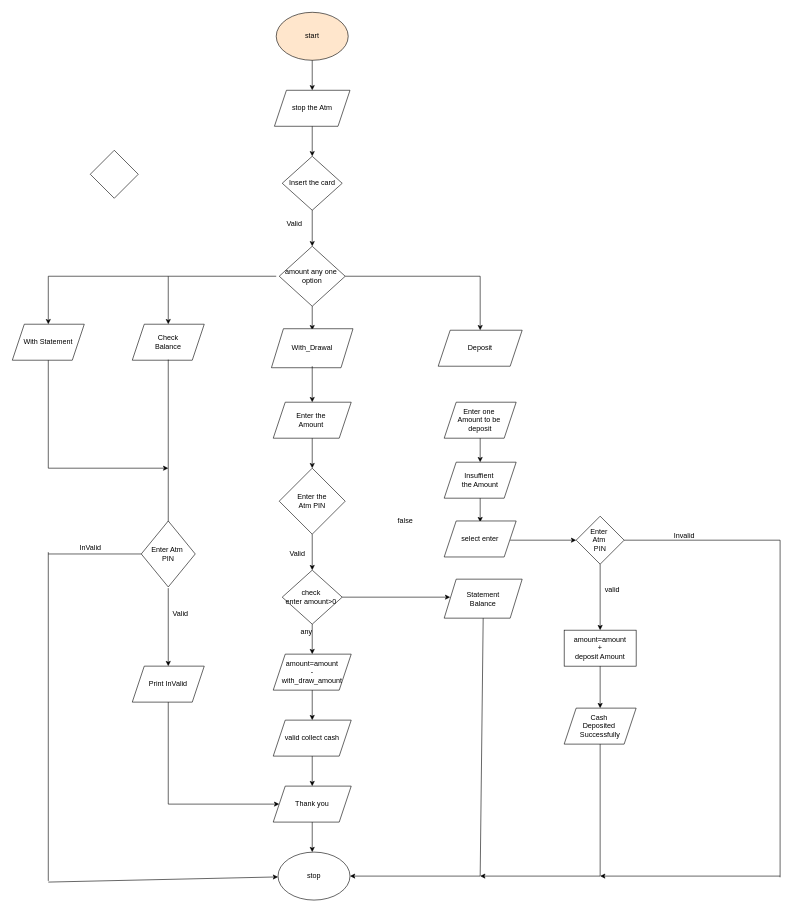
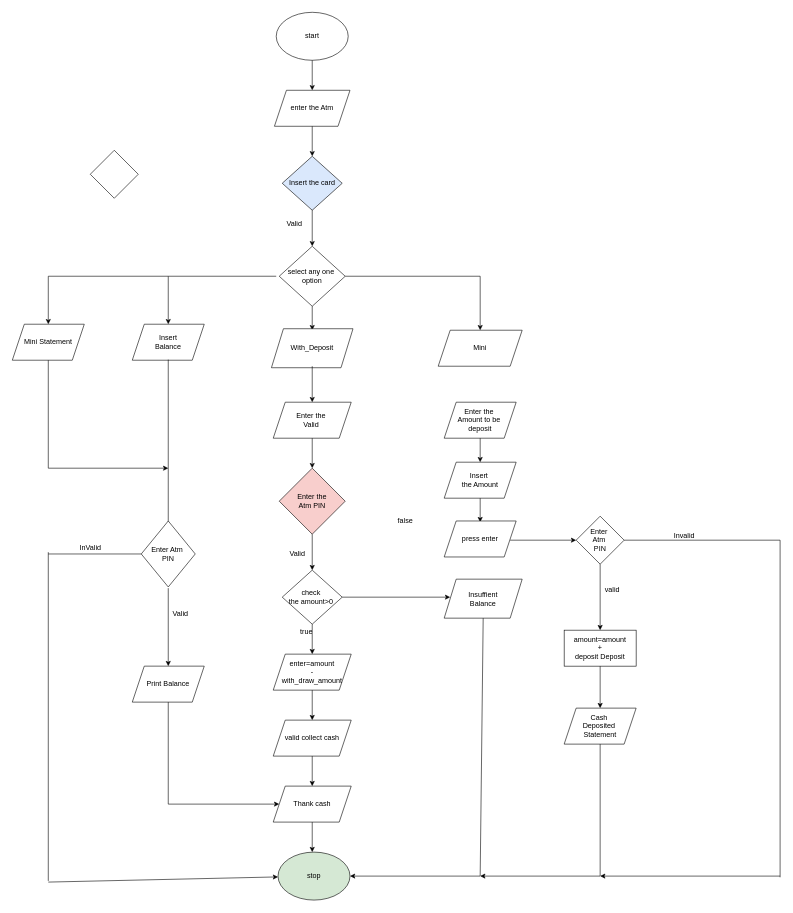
- <mxCell id="2" value="start" style="ellipse;whiteSpace=wrap;html=1;fillColor=#ffe6cc;" vertex="1" parent="1"><mxGeometry x="460" width="120" height="80" as="geometry" y="20" /></mxCell>
+ <mxCell id="2" value="start" style="ellipse;whiteSpace=wrap;html=1;" vertex="1" parent="1"><mxGeometry x="460" width="120" height="80" as="geometry" y="20" /></mxCell>
- <mxCell id="4" value="stop the Atm" style="shape=parallelogram;perimeter=parallelogramPerimeter;whiteSpace=wrap;html=1;fixedSize=1;" vertex="1" parent="1"><mxGeometry x="457" y="150" width="126" height="60" as="geometry" /></mxCell>
+ <mxCell id="4" value="enter the Atm" style="shape=parallelogram;perimeter=parallelogramPerimeter;whiteSpace=wrap;html=1;fixedSize=1;" vertex="1" parent="1"><mxGeometry x="457" y="150" width="126" height="60" as="geometry" /></mxCell>
- <mxCell id="7" value="Insert the card" style="rhombus;whiteSpace=wrap;html=1;" vertex="1" parent="1"><mxGeometry x="470" y="260" width="100" height="90" as="geometry" /></mxCell>
+ <mxCell id="7" value="Insert the card" style="rhombus;whiteSpace=wrap;html=1;fillColor=#dae8fc;" vertex="1" parent="1"><mxGeometry x="470" y="260" width="100" height="90" as="geometry" /></mxCell>
- <mxCell id="10" value="amount any one&amp;nbsp;&lt;br&gt;option" style="rhombus;whiteSpace=wrap;html=1;" vertex="1" parent="1"><mxGeometry x="465" y="410" width="110" height="100" as="geometry" /></mxCell>
+ <mxCell id="10" value="select any one&amp;nbsp;&lt;br&gt;option" style="rhombus;whiteSpace=wrap;html=1;" vertex="1" parent="1"><mxGeometry x="465" y="410" width="110" height="100" as="geometry" /></mxCell>
- <mxCell id="54" value="With Statement" style="shape=parallelogram;perimeter=parallelogramPerimeter;whiteSpace=wrap;html=1;fixedSize=1;" vertex="1" parent="1"><mxGeometry x="20" y="540" width="120" height="60" as="geometry" /></mxCell>
+ <mxCell id="54" value="Mini Statement" style="shape=parallelogram;perimeter=parallelogramPerimeter;whiteSpace=wrap;html=1;fixedSize=1;" vertex="1" parent="1"><mxGeometry x="20" y="540" width="120" height="60" as="geometry" /></mxCell>
- <mxCell id="13" value="Check&lt;br&gt;Balance" style="shape=parallelogram;perimeter=parallelogramPerimeter;whiteSpace=wrap;html=1;fixedSize=1;" vertex="1" parent="1"><mxGeometry x="220" y="540" width="120" height="60" as="geometry" /></mxCell>
+ <mxCell id="13" value="Insert&lt;br&gt;Balance" style="shape=parallelogram;perimeter=parallelogramPerimeter;whiteSpace=wrap;html=1;fixedSize=1;" vertex="1" parent="1"><mxGeometry x="220" y="540" width="120" height="60" as="geometry" /></mxCell>
- <mxCell id="16" value="With_Drawal" style="shape=parallelogram;perimeter=parallelogramPerimeter;whiteSpace=wrap;html=1;fixedSize=1;" vertex="1" parent="1"><mxGeometry x="452" y="547.5" width="136" height="65" as="geometry" /></mxCell>
+ <mxCell id="16" value="With_Deposit" style="shape=parallelogram;perimeter=parallelogramPerimeter;whiteSpace=wrap;html=1;fixedSize=1;" vertex="1" parent="1"><mxGeometry x="452" y="547.5" width="136" height="65" as="geometry" /></mxCell>
- <mxCell id="19" value="Deposit" style="shape=parallelogram;perimeter=parallelogramPerimeter;whiteSpace=wrap;html=1;fixedSize=1;" vertex="1" parent="1"><mxGeometry x="730" y="550" width="140" height="60" as="geometry" /></mxCell>
+ <mxCell id="19" value="Mini" style="shape=parallelogram;perimeter=parallelogramPerimeter;whiteSpace=wrap;html=1;fixedSize=1;" vertex="1" parent="1"><mxGeometry x="730" y="550" width="140" height="60" as="geometry" /></mxCell>
- <mxCell id="21" value="Enter the&amp;nbsp;&lt;br&gt;Amount&amp;nbsp;" style="shape=parallelogram;perimeter=parallelogramPerimeter;whiteSpace=wrap;html=1;fixedSize=1;" vertex="1" parent="1"><mxGeometry x="455" y="670" width="130" height="60" as="geometry" /></mxCell>
+ <mxCell id="21" value="Enter the&amp;nbsp;&lt;br&gt;Valid&amp;nbsp;" style="shape=parallelogram;perimeter=parallelogramPerimeter;whiteSpace=wrap;html=1;fixedSize=1;" vertex="1" parent="1"><mxGeometry x="455" y="670" width="130" height="60" as="geometry" /></mxCell>
- <mxCell id="58" value="Enter one&amp;nbsp;&lt;br&gt;Amount to be&amp;nbsp;&lt;br&gt;deposit" style="shape=parallelogram;perimeter=parallelogramPerimeter;whiteSpace=wrap;html=1;fixedSize=1;" vertex="1" parent="1"><mxGeometry x="740" y="670" width="120" height="60" as="geometry" /></mxCell>
+ <mxCell id="58" value="Enter the&amp;nbsp;&lt;br&gt;Amount to be&amp;nbsp;&lt;br&gt;deposit" style="shape=parallelogram;perimeter=parallelogramPerimeter;whiteSpace=wrap;html=1;fixedSize=1;" vertex="1" parent="1"><mxGeometry x="740" y="670" width="120" height="60" as="geometry" /></mxCell>
- <mxCell id="60" value="Insuffient&amp;nbsp;&lt;br&gt;the Amount" style="shape=parallelogram;perimeter=parallelogramPerimeter;whiteSpace=wrap;html=1;fixedSize=1;" vertex="1" parent="1"><mxGeometry x="740" y="770" width="120" height="60" as="geometry" /></mxCell>
+ <mxCell id="60" value="Insert&amp;nbsp;&lt;br&gt;the Amount" style="shape=parallelogram;perimeter=parallelogramPerimeter;whiteSpace=wrap;html=1;fixedSize=1;" vertex="1" parent="1"><mxGeometry x="740" y="770" width="120" height="60" as="geometry" /></mxCell>
- <mxCell id="23" value="Enter the&lt;br&gt;Atm PIN" style="rhombus;whiteSpace=wrap;html=1;" vertex="1" parent="1"><mxGeometry x="465" y="780" width="110" height="110" as="geometry" /></mxCell>
+ <mxCell id="23" value="Enter the&lt;br&gt;Atm PIN" style="rhombus;whiteSpace=wrap;html=1;fillColor=#f8cecc;" vertex="1" parent="1"><mxGeometry x="465" y="780" width="110" height="110" as="geometry" /></mxCell>
- <mxCell id="62" value="select enter" style="shape=parallelogram;perimeter=parallelogramPerimeter;whiteSpace=wrap;html=1;fixedSize=1;" vertex="1" parent="1"><mxGeometry x="740" y="868" width="120" height="60" as="geometry" /></mxCell>
+ <mxCell id="62" value="press enter" style="shape=parallelogram;perimeter=parallelogramPerimeter;whiteSpace=wrap;html=1;fixedSize=1;" vertex="1" parent="1"><mxGeometry x="740" y="868" width="120" height="60" as="geometry" /></mxCell>
- <mxCell id="26" value="check&amp;nbsp;&lt;br&gt;enter amount&amp;gt;0&amp;nbsp;" style="rhombus;whiteSpace=wrap;html=1;" vertex="1" parent="1"><mxGeometry x="470" y="950" width="100" height="90" as="geometry" /></mxCell>
+ <mxCell id="26" value="check&amp;nbsp;&lt;br&gt;the amount&amp;gt;0&amp;nbsp;" style="rhombus;whiteSpace=wrap;html=1;" vertex="1" parent="1"><mxGeometry x="470" y="950" width="100" height="90" as="geometry" /></mxCell>
- <mxCell id="35" value="Statement&lt;br&gt;Balance" style="shape=parallelogram;perimeter=parallelogramPerimeter;whiteSpace=wrap;html=1;fixedSize=1;" vertex="1" parent="1"><mxGeometry x="740" y="965" width="130" height="65" as="geometry" /></mxCell>
+ <mxCell id="35" value="Insuffient&lt;br&gt;Balance" style="shape=parallelogram;perimeter=parallelogramPerimeter;whiteSpace=wrap;html=1;fixedSize=1;" vertex="1" parent="1"><mxGeometry x="740" y="965" width="130" height="65" as="geometry" /></mxCell>
- <mxCell id="28" value="any" style="text;html=1;align=center;verticalAlign=middle;resizable=0;points=[];autosize=1;strokeColor=none;fillColor=none;" vertex="1" parent="1"><mxGeometry x="490" y="1038" width="40" height="30" as="geometry" /></mxCell>
+ <mxCell id="28" value="true" style="text;html=1;align=center;verticalAlign=middle;resizable=0;points=[];autosize=1;strokeColor=none;fillColor=none;" vertex="1" parent="1"><mxGeometry x="490" y="1038" width="40" height="30" as="geometry" /></mxCell>
- <mxCell id="57" value="amount=amount&lt;br&gt;+&lt;br&gt;deposit Amount" style="rounded=0;whiteSpace=wrap;html=1;" vertex="1" parent="1"><mxGeometry x="940" y="1050" width="120" height="60" as="geometry" /></mxCell>
+ <mxCell id="57" value="amount=amount&lt;br&gt;+&lt;br&gt;deposit Deposit" style="rounded=0;whiteSpace=wrap;html=1;" vertex="1" parent="1"><mxGeometry x="940" y="1050" width="120" height="60" as="geometry" /></mxCell>
- <mxCell id="29" value="amount=amount&lt;br&gt;-&lt;br&gt;with_draw_amount" style="shape=parallelogram;perimeter=parallelogramPerimeter;whiteSpace=wrap;html=1;fixedSize=1;" vertex="1" parent="1"><mxGeometry x="455" y="1090" width="130" height="60" as="geometry" /></mxCell>
+ <mxCell id="29" value="enter=amount&lt;br&gt;-&lt;br&gt;with_draw_amount" style="shape=parallelogram;perimeter=parallelogramPerimeter;whiteSpace=wrap;html=1;fixedSize=1;" vertex="1" parent="1"><mxGeometry x="455" y="1090" width="130" height="60" as="geometry" /></mxCell>
- <mxCell id="44" value="Print InValid" style="shape=parallelogram;perimeter=parallelogramPerimeter;whiteSpace=wrap;html=1;fixedSize=1;" vertex="1" parent="1"><mxGeometry x="220" y="1110" width="120" height="60" as="geometry" /></mxCell>
+ <mxCell id="44" value="Print Balance" style="shape=parallelogram;perimeter=parallelogramPerimeter;whiteSpace=wrap;html=1;fixedSize=1;" vertex="1" parent="1"><mxGeometry x="220" y="1110" width="120" height="60" as="geometry" /></mxCell>
- <mxCell id="67" value="Cash&amp;nbsp;&lt;br&gt;Deposited&amp;nbsp;&lt;br&gt;Successfully" style="shape=parallelogram;perimeter=parallelogramPerimeter;whiteSpace=wrap;html=1;fixedSize=1;" vertex="1" parent="1"><mxGeometry x="940" y="1180" width="120" height="60" as="geometry" /></mxCell>
+ <mxCell id="67" value="Cash&amp;nbsp;&lt;br&gt;Deposited&amp;nbsp;&lt;br&gt;Statement" style="shape=parallelogram;perimeter=parallelogramPerimeter;whiteSpace=wrap;html=1;fixedSize=1;" vertex="1" parent="1"><mxGeometry x="940" y="1180" width="120" height="60" as="geometry" /></mxCell>
- <mxCell id="33" value="Thank you" style="shape=parallelogram;perimeter=parallelogramPerimeter;whiteSpace=wrap;html=1;fixedSize=1;" vertex="1" parent="1"><mxGeometry x="455" y="1310" width="130" height="60" as="geometry" /></mxCell>
+ <mxCell id="33" value="Thank cash" style="shape=parallelogram;perimeter=parallelogramPerimeter;whiteSpace=wrap;html=1;fixedSize=1;" vertex="1" parent="1"><mxGeometry x="455" y="1310" width="130" height="60" as="geometry" /></mxCell>
- <mxCell id="38" value="stop" style="ellipse;whiteSpace=wrap;html=1;" vertex="1" parent="1"><mxGeometry x="463" y="1420" width="120" height="80" as="geometry" /></mxCell>
+ <mxCell id="38" value="stop" style="ellipse;whiteSpace=wrap;html=1;fillColor=#d5e8d4;" vertex="1" parent="1"><mxGeometry x="463" y="1420" width="120" height="80" as="geometry" /></mxCell>
